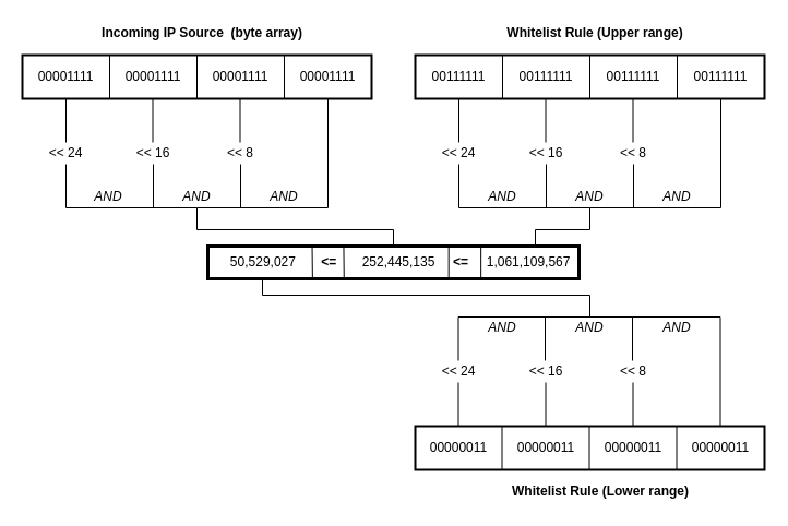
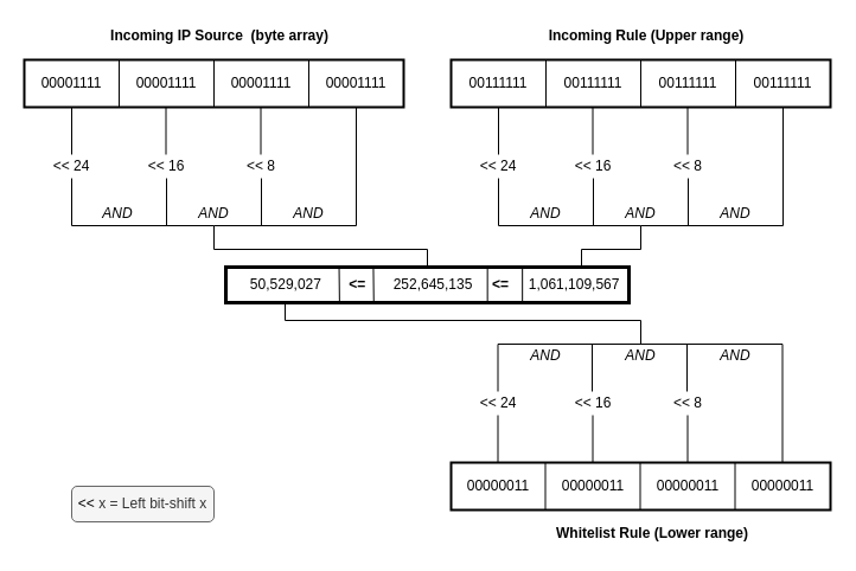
- <mxCell id="43" value="&lt;b&gt;Whitelist Rule (Upper range)&lt;/b&gt;" style="text;html=1;strokeColor=none;fillColor=none;align=center;verticalAlign=middle;whiteSpace=wrap;rounded=0;" vertex="1" parent="1"><mxGeometry x="450" y="20" width="190" height="20" as="geometry" /></mxCell>
+ <mxCell id="43" value="&lt;b&gt;Incoming Rule (Upper range)&lt;/b&gt;" style="text;html=1;strokeColor=none;fillColor=none;align=center;verticalAlign=middle;whiteSpace=wrap;rounded=0;" vertex="1" parent="1"><mxGeometry x="450" y="20" width="190" height="20" as="geometry" /></mxCell>
- <mxCell id="72" value="&amp;nbsp; &amp;nbsp; 50,529,027&amp;nbsp; &amp;nbsp; &amp;nbsp; &amp;nbsp;&lt;b style=&quot;white-space: normal&quot;&gt;&amp;lt;=&amp;nbsp; &amp;nbsp; &amp;nbsp; &amp;nbsp;&lt;/b&gt;252,445,135&amp;nbsp;&amp;nbsp; &amp;nbsp;&amp;nbsp;&lt;b style=&quot;white-space: normal&quot;&gt;&amp;lt;=&lt;/b&gt;&amp;nbsp; &amp;nbsp; &amp;nbsp;1,061,109,567" style="rounded=0;whiteSpace=wrap;html=1;strokeWidth=3;" vertex="1" parent="1"><mxGeometry x="190" y="225" width="340" height="30" as="geometry" /></mxCell>
+ <mxCell id="72" value="&amp;nbsp; &amp;nbsp; 50,529,027&amp;nbsp; &amp;nbsp; &amp;nbsp; &amp;nbsp;&lt;b style=&quot;white-space: normal&quot;&gt;&amp;lt;=&amp;nbsp; &amp;nbsp; &amp;nbsp; &amp;nbsp;&lt;/b&gt;252,645,135&amp;nbsp;&amp;nbsp; &amp;nbsp;&amp;nbsp;&lt;b style=&quot;white-space: normal&quot;&gt;&amp;lt;=&lt;/b&gt;&amp;nbsp; &amp;nbsp; &amp;nbsp;1,061,109,567" style="rounded=0;whiteSpace=wrap;html=1;strokeWidth=3;" vertex="1" parent="1"><mxGeometry x="190" y="225" width="340" height="30" as="geometry" /></mxCell>
+ <mxCell id="20" value="&lt;span style=&quot;color: rgb(0 , 0 , 0)&quot;&gt;&amp;lt;&amp;lt;&lt;/span&gt;&amp;nbsp;x = Left bit-shift x" style="rounded=1;whiteSpace=wrap;html=1;fillColor=#f5f5f5;strokeColor=#666666;fontColor=#333333;" vertex="1" parent="1"><mxGeometry x="60" y="410" width="120" height="30" as="geometry" /></mxCell>
